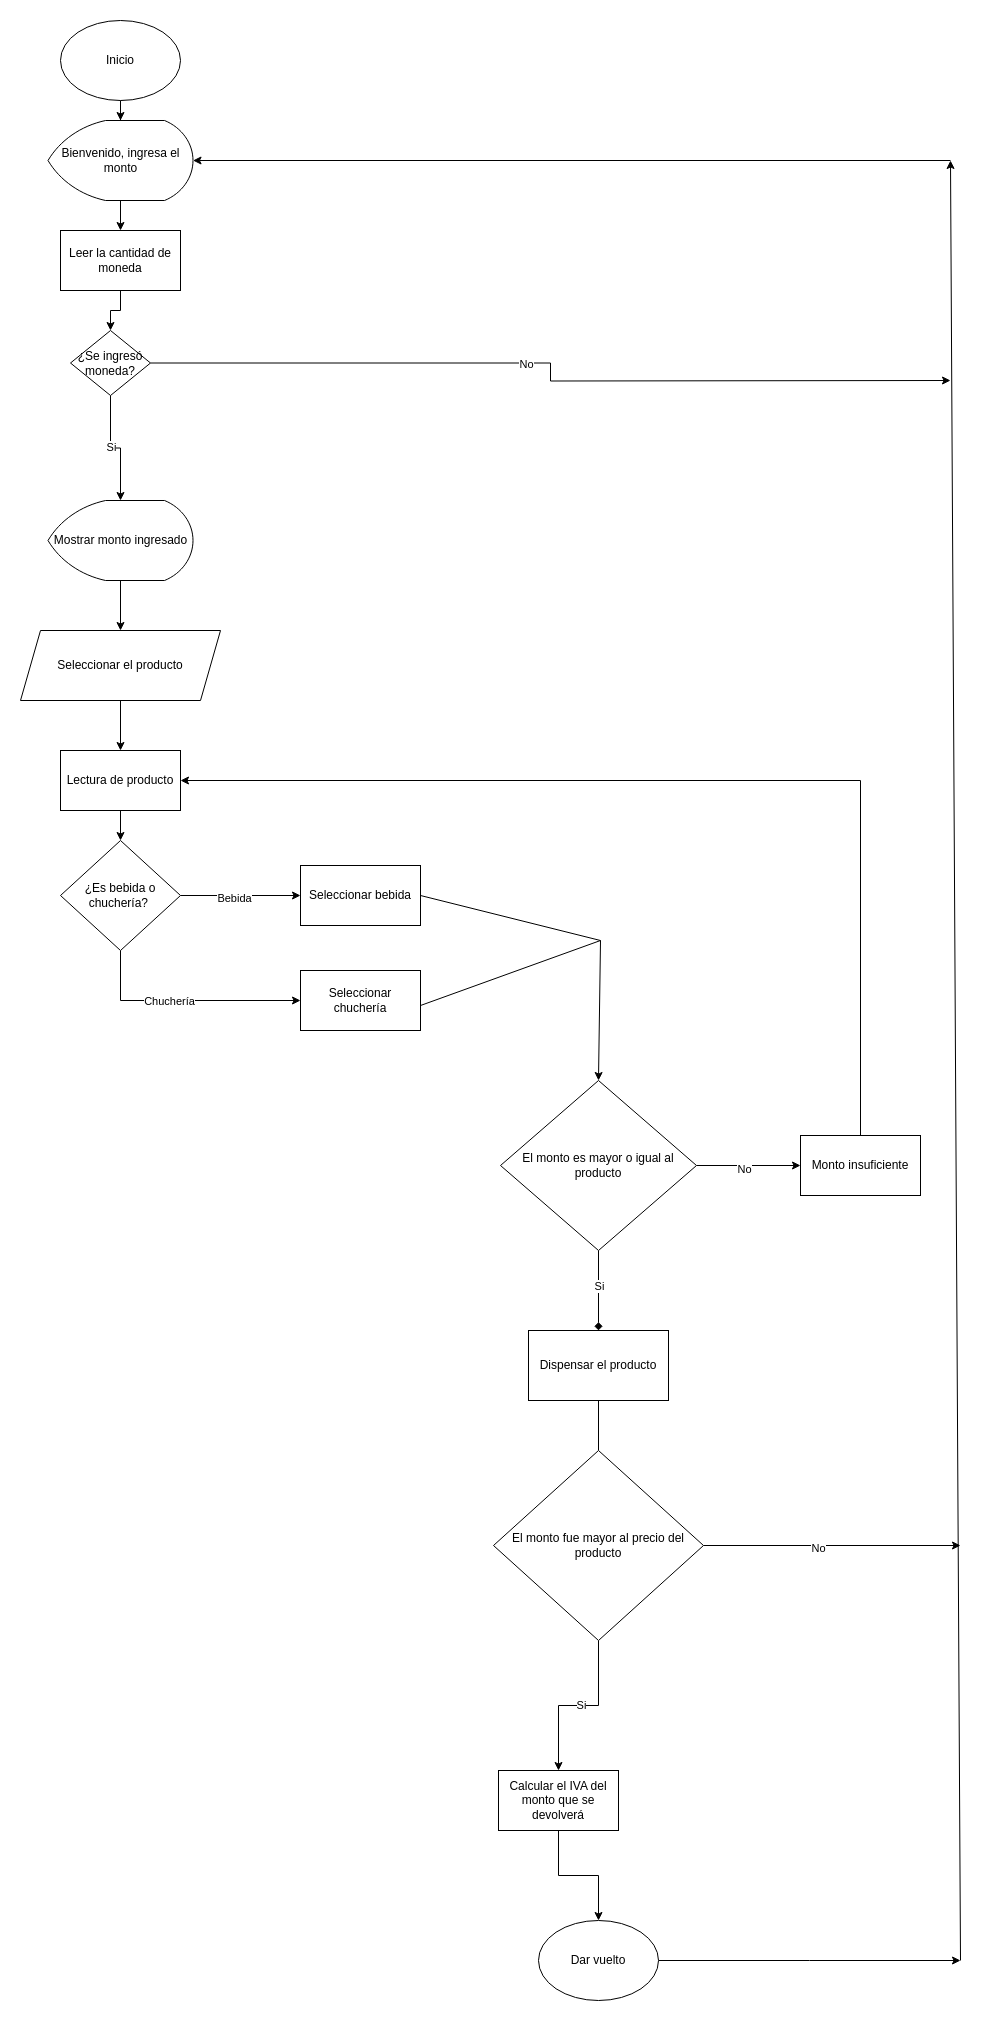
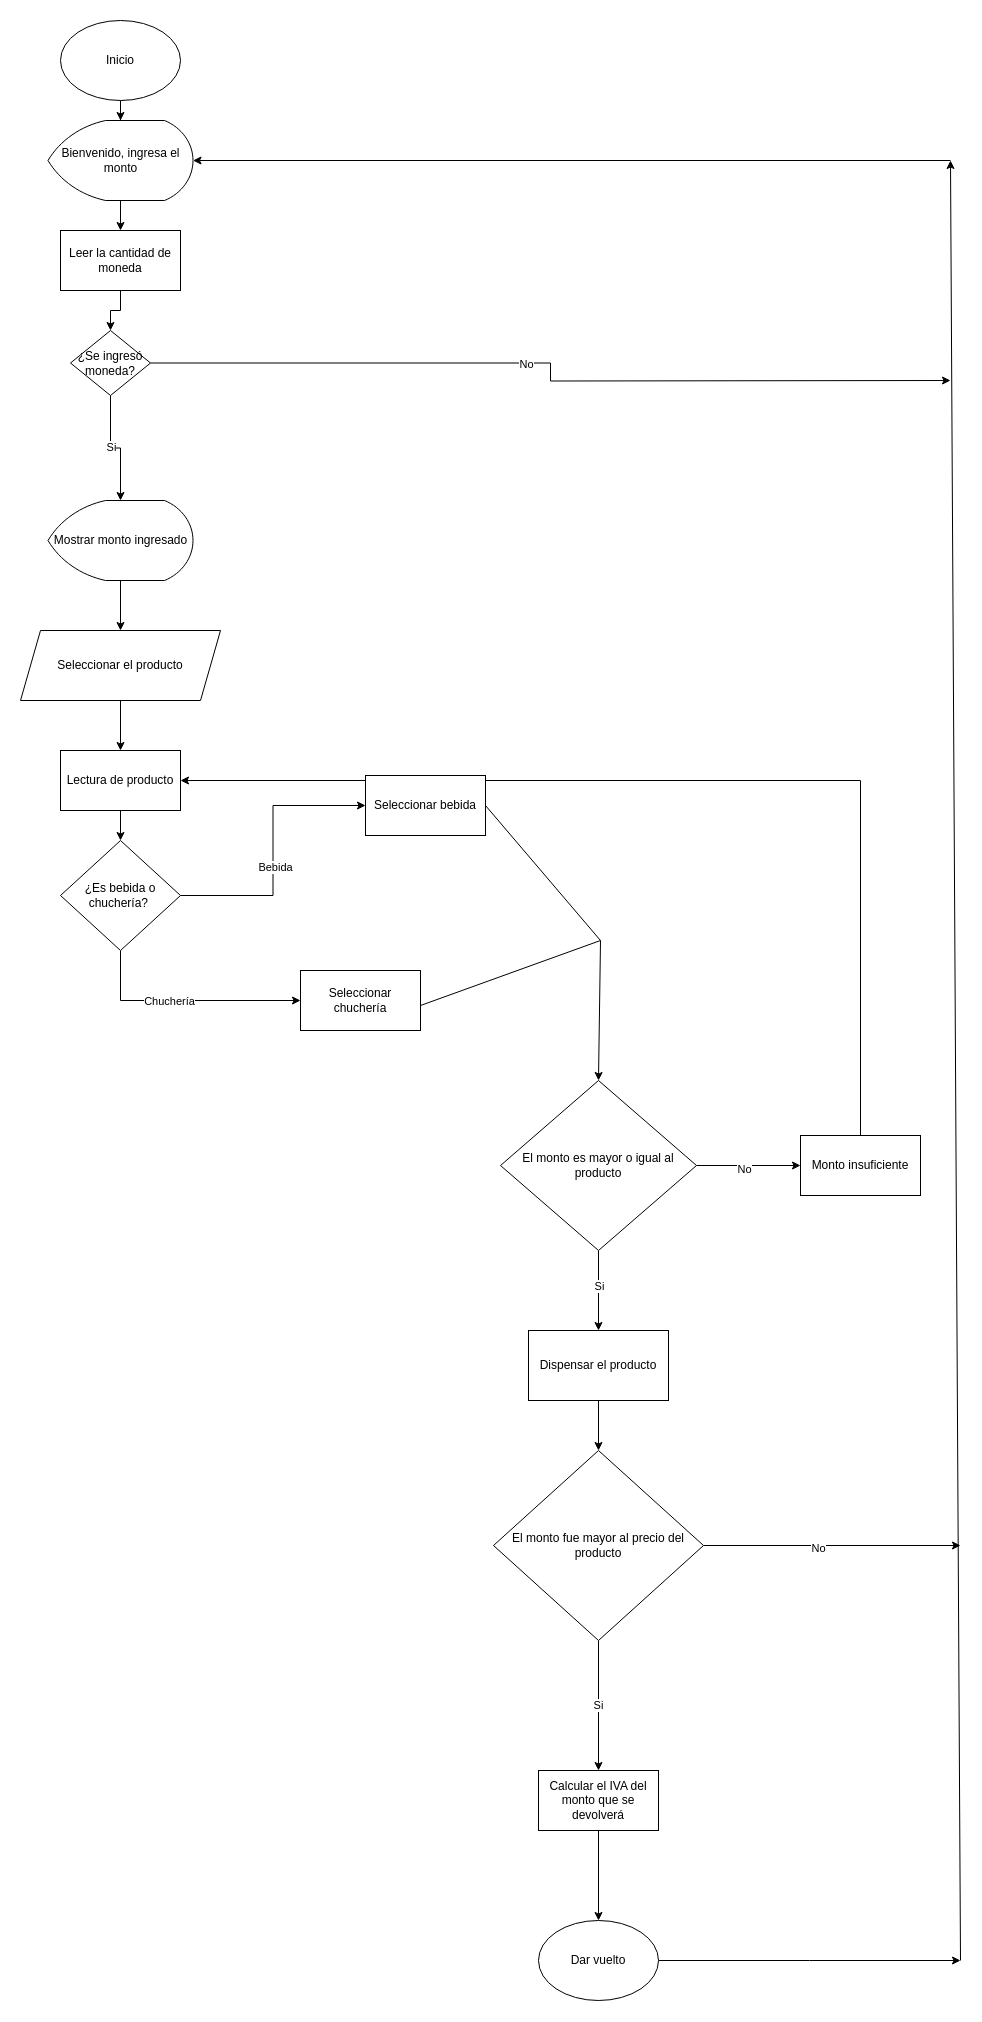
- <mxCell id="43" value="Seleccionar bebida" style="rounded=0;whiteSpace=wrap;html=1;" vertex="1" parent="1"><mxGeometry x="300" y="865" width="120" height="60" as="geometry" /></mxCell>
+ <mxCell id="43" value="Seleccionar bebida" style="rounded=0;whiteSpace=wrap;html=1;" vertex="1" parent="1"><mxGeometry x="365" y="775" width="120" height="60" as="geometry" /></mxCell>
- <mxCell id="6" style="edgeStyle=orthogonalEdgeStyle;rounded=0;orthogonalLoop=1;jettySize=auto;html=1;exitX=0.5;exitY=1;exitDx=0;exitDy=0;entryX=0.5;entryY=0;entryDx=0;entryDy=0;endArrow=diamond;" edge="1" parent="1" source="10" target="14"><mxGeometry relative="1" as="geometry" /></mxCell>
+ <mxCell id="6" style="edgeStyle=orthogonalEdgeStyle;rounded=0;orthogonalLoop=1;jettySize=auto;html=1;exitX=0.5;exitY=1;exitDx=0;exitDy=0;entryX=0.5;entryY=0;entryDx=0;entryDy=0;" edge="1" parent="1" source="10" target="14"><mxGeometry relative="1" as="geometry" /></mxCell>
- <mxCell id="13" style="edgeStyle=orthogonalEdgeStyle;rounded=0;orthogonalLoop=1;jettySize=auto;html=1;exitX=0.5;exitY=1;exitDx=0;exitDy=0;entryX=0.5;entryY=0;entryDx=0;entryDy=0;endArrow=none;" edge="1" parent="1" source="14" target="19"><mxGeometry relative="1" as="geometry" /></mxCell>
+ <mxCell id="13" style="edgeStyle=orthogonalEdgeStyle;rounded=0;orthogonalLoop=1;jettySize=auto;html=1;exitX=0.5;exitY=1;exitDx=0;exitDy=0;entryX=0.5;entryY=0;entryDx=0;entryDy=0;" edge="1" parent="1" source="14" target="19"><mxGeometry relative="1" as="geometry" /></mxCell>
- <mxCell id="32" value="Calcular el IVA del monto que se devolverá" style="rounded=0;whiteSpace=wrap;html=1;" vertex="1" parent="1"><mxGeometry x="498" y="1770" width="120" height="60" as="geometry" /></mxCell>
+ <mxCell id="32" value="Calcular el IVA del monto que se devolverá" style="rounded=0;whiteSpace=wrap;html=1;" vertex="1" parent="1"><mxGeometry x="538" y="1770" width="120" height="60" as="geometry" /></mxCell>
